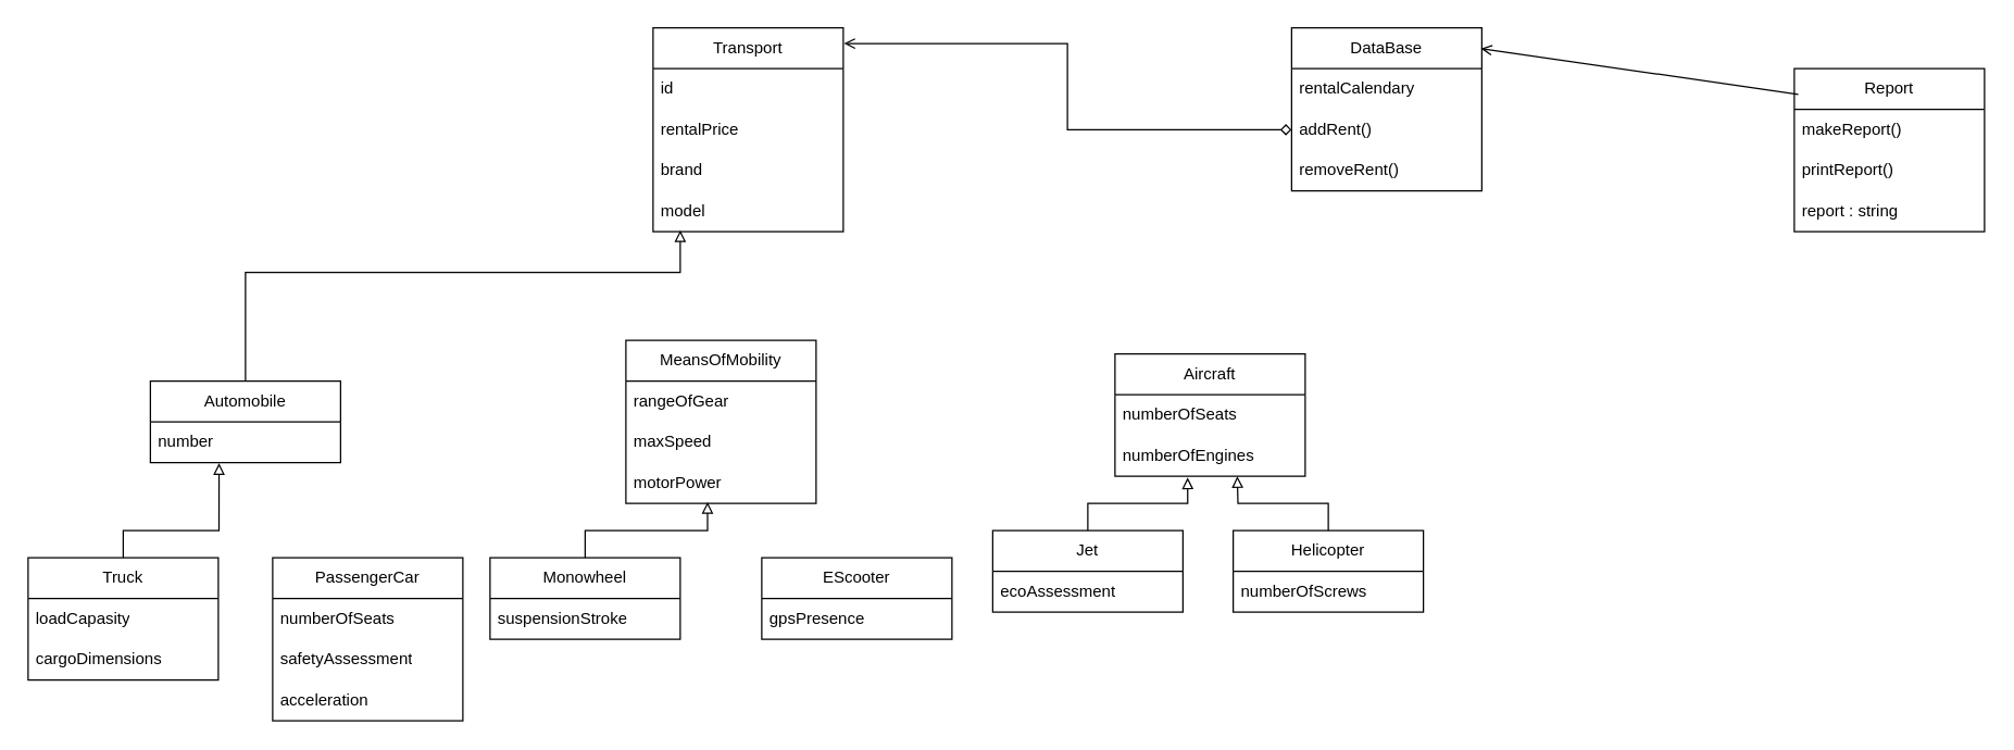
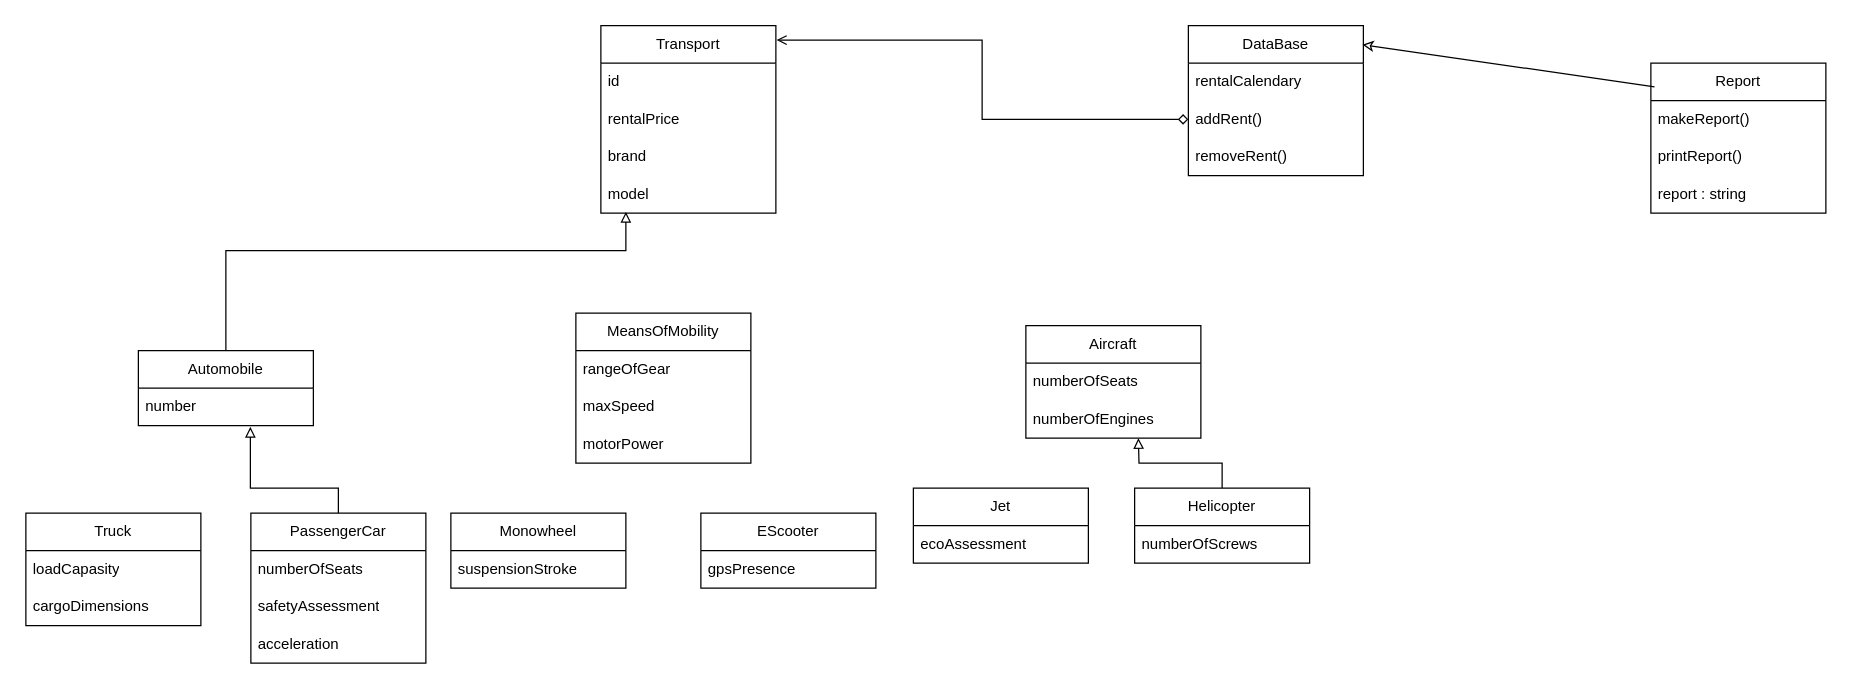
- <mxCell id="45" value="" style="endArrow=open;html=1;rounded=0;exitX=0.021;exitY=0.158;exitDx=0;exitDy=0;exitPerimeter=0;entryX=0.995;entryY=0.127;entryDx=0;entryDy=0;entryPerimeter=0;endFill=0;" edge="1" parent="1" source="37" target="41"><mxGeometry width="50" height="50" relative="1" as="geometry"><mxPoint x="920" y="480" as="sourcePoint" /><mxPoint x="970" y="430" as="targetPoint" /></mxGeometry></mxCell>
+ <mxCell id="45" value="" style="endArrow=classic;html=1;rounded=0;exitX=0.021;exitY=0.158;exitDx=0;exitDy=0;exitPerimeter=0;entryX=0.995;entryY=0.127;entryDx=0;entryDy=0;entryPerimeter=0;endFill=0;" edge="1" parent="1" source="37" target="41"><mxGeometry width="50" height="50" relative="1" as="geometry"><mxPoint x="920" y="480" as="sourcePoint" /><mxPoint x="970" y="430" as="targetPoint" /></mxGeometry></mxCell>
- <mxCell id="31" style="edgeStyle=orthogonalEdgeStyle;rounded=0;orthogonalLoop=1;jettySize=auto;html=1;entryX=0.382;entryY=1.033;entryDx=0;entryDy=0;entryPerimeter=0;endArrow=block;endFill=0;" edge="1" parent="1" source="32" target="16"><mxGeometry relative="1" as="geometry" /></mxCell>
- <mxCell id="22" style="edgeStyle=orthogonalEdgeStyle;rounded=0;orthogonalLoop=1;jettySize=auto;html=1;entryX=0.361;entryY=1.013;entryDx=0;entryDy=0;entryPerimeter=0;endArrow=block;endFill=0;" edge="1" parent="1" source="23" target="9"><mxGeometry relative="1" as="geometry"><Array as="points"><mxPoint x="90" y="390" /><mxPoint x="160" y="390" /><mxPoint x="160" y="340" /></Array></mxGeometry></mxCell>
+ <mxCell id="26" style="edgeStyle=orthogonalEdgeStyle;rounded=0;orthogonalLoop=1;jettySize=auto;html=1;exitX=0.5;exitY=0;exitDx=0;exitDy=0;endArrow=block;endFill=0;entryX=0.64;entryY=1.033;entryDx=0;entryDy=0;entryPerimeter=0;" edge="1" parent="1" source="27" target="9"><mxGeometry relative="1" as="geometry"><mxPoint x="160" y="360" as="targetPoint" /><Array as="points"><mxPoint x="270" y="390" /><mxPoint x="200" y="390" /><mxPoint x="200" y="341" /></Array></mxGeometry></mxCell>
- <mxCell id="17" style="edgeStyle=orthogonalEdgeStyle;rounded=0;orthogonalLoop=1;jettySize=auto;html=1;entryX=0.429;entryY=0.967;entryDx=0;entryDy=0;entryPerimeter=0;endArrow=block;endFill=0;" edge="1" parent="1" source="18" target="13"><mxGeometry relative="1" as="geometry" /></mxCell>
